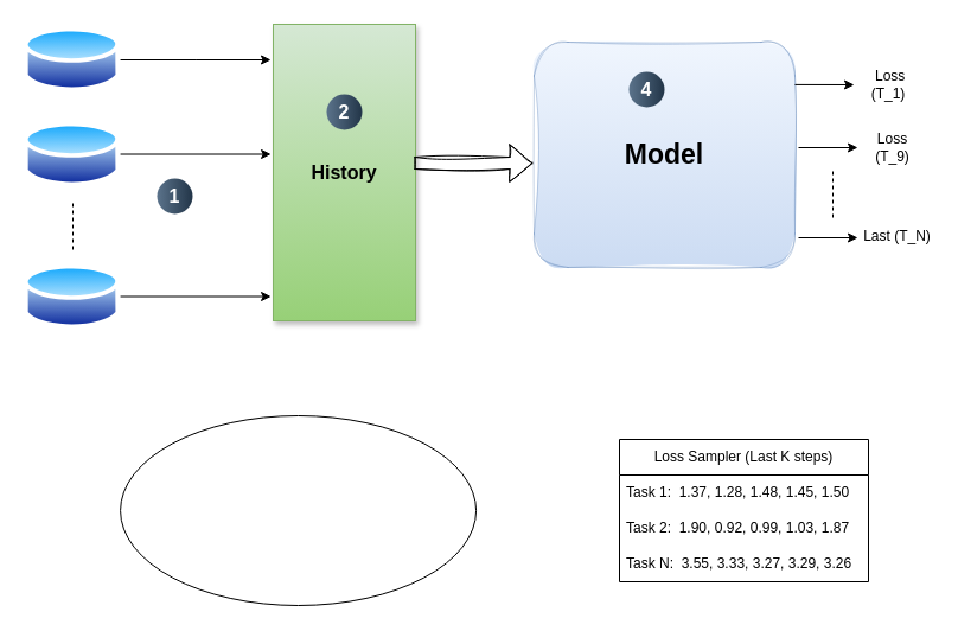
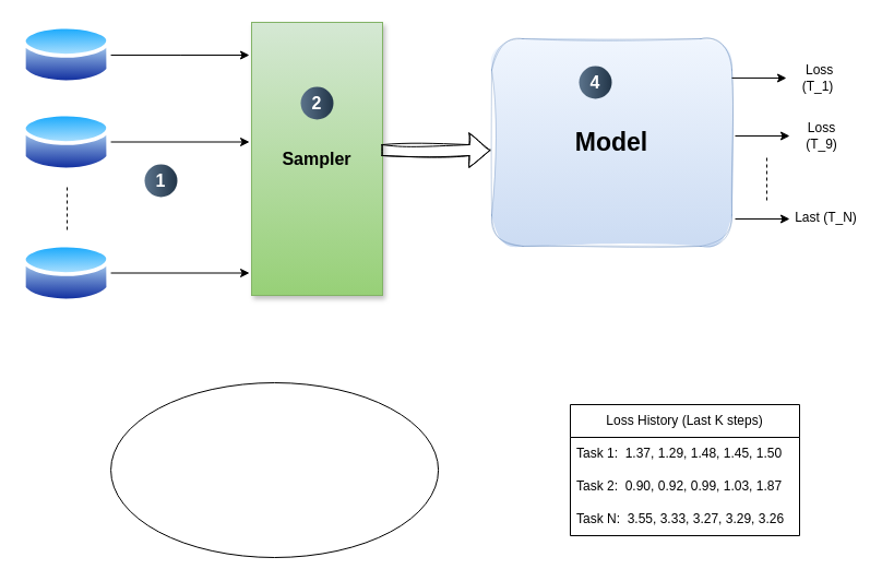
- <mxCell id="7" value="&lt;b&gt;&lt;font style=&quot;font-size: 16px;&quot;&gt;History&lt;/font&gt;&lt;/b&gt;" style="whiteSpace=wrap;html=1;fillColor=#d5e8d4;strokeColor=#82b366;shadow=1;gradientColor=#97d077;" vertex="1" parent="1"><mxGeometry x="230" y="20" width="120" height="250" as="geometry" /></mxCell>
+ <mxCell id="7" value="&lt;b&gt;&lt;font style=&quot;font-size: 16px;&quot;&gt;Sampler&lt;/font&gt;&lt;/b&gt;" style="whiteSpace=wrap;html=1;fillColor=#d5e8d4;strokeColor=#82b366;shadow=1;gradientColor=#97d077;" vertex="1" parent="1"><mxGeometry x="230" y="20" width="120" height="250" as="geometry" /></mxCell>
- <mxCell id="12" value="Loss Sampler (Last K steps) " style="swimlane;fontStyle=0;childLayout=stackLayout;horizontal=1;startSize=30;horizontalStack=0;resizeParent=1;resizeParentMax=0;resizeLast=0;collapsible=1;marginBottom=0;whiteSpace=wrap;html=1;" vertex="1" parent="1"><mxGeometry x="522" y="370" width="210" height="120" as="geometry"><mxRectangle x="128" y="710" width="180" height="30" as="alternateBounds" /></mxGeometry></mxCell>
+ <mxCell id="12" value="Loss History (Last K steps) " style="swimlane;fontStyle=0;childLayout=stackLayout;horizontal=1;startSize=30;horizontalStack=0;resizeParent=1;resizeParentMax=0;resizeLast=0;collapsible=1;marginBottom=0;whiteSpace=wrap;html=1;" vertex="1" parent="1"><mxGeometry x="522" y="370" width="210" height="120" as="geometry"><mxRectangle x="128" y="710" width="180" height="30" as="alternateBounds" /></mxGeometry></mxCell>
- <mxCell id="13" value="Task 1:&amp;nbsp; 1.37, 1.28, 1.48, 1.45, 1.50" style="text;strokeColor=none;fillColor=none;align=left;verticalAlign=middle;spacingLeft=4;spacingRight=4;overflow=hidden;points=[[0,0.5],[1,0.5]];portConstraint=eastwest;rotatable=0;whiteSpace=wrap;html=1;" vertex="1" parent="12"><mxGeometry y="30" width="210" height="30" as="geometry" /></mxCell>
+ <mxCell id="13" value="Task 1:&amp;nbsp; 1.37, 1.29, 1.48, 1.45, 1.50" style="text;strokeColor=none;fillColor=none;align=left;verticalAlign=middle;spacingLeft=4;spacingRight=4;overflow=hidden;points=[[0,0.5],[1,0.5]];portConstraint=eastwest;rotatable=0;whiteSpace=wrap;html=1;" vertex="1" parent="12"><mxGeometry y="30" width="210" height="30" as="geometry" /></mxCell>
- <mxCell id="14" value="Task 2:&amp;nbsp; 1.90, 0.92, 0.99, 1.03, 1.87" style="text;strokeColor=none;fillColor=none;align=left;verticalAlign=middle;spacingLeft=4;spacingRight=4;overflow=hidden;points=[[0,0.5],[1,0.5]];portConstraint=eastwest;rotatable=0;whiteSpace=wrap;html=1;" vertex="1" parent="12"><mxGeometry y="60" width="210" height="30" as="geometry" /></mxCell>
+ <mxCell id="14" value="Task 2:&amp;nbsp; 0.90, 0.92, 0.99, 1.03, 1.87" style="text;strokeColor=none;fillColor=none;align=left;verticalAlign=middle;spacingLeft=4;spacingRight=4;overflow=hidden;points=[[0,0.5],[1,0.5]];portConstraint=eastwest;rotatable=0;whiteSpace=wrap;html=1;" vertex="1" parent="12"><mxGeometry y="60" width="210" height="30" as="geometry" /></mxCell>
